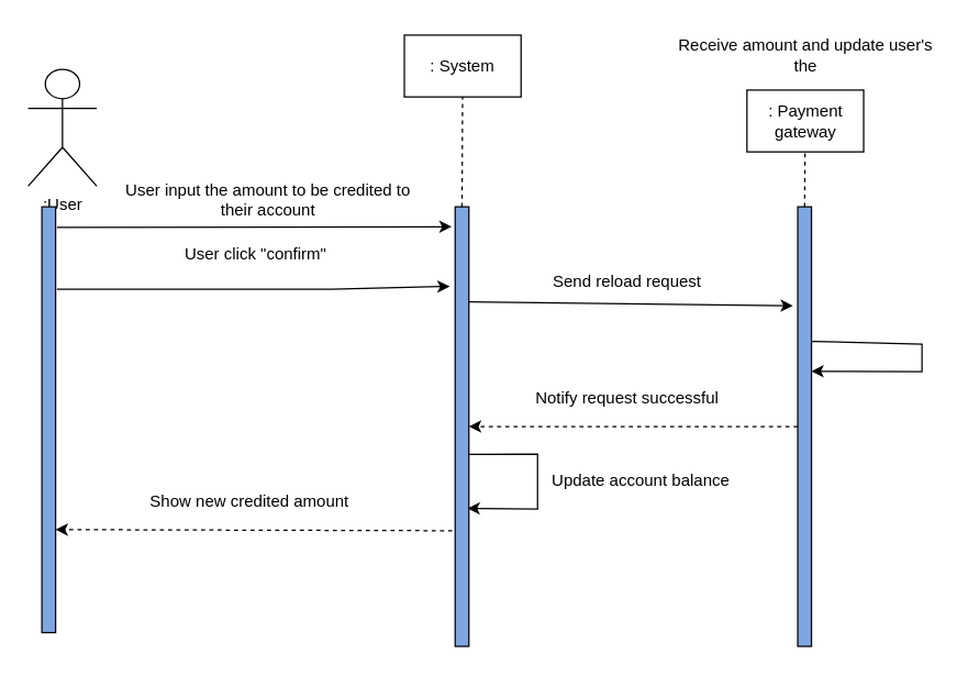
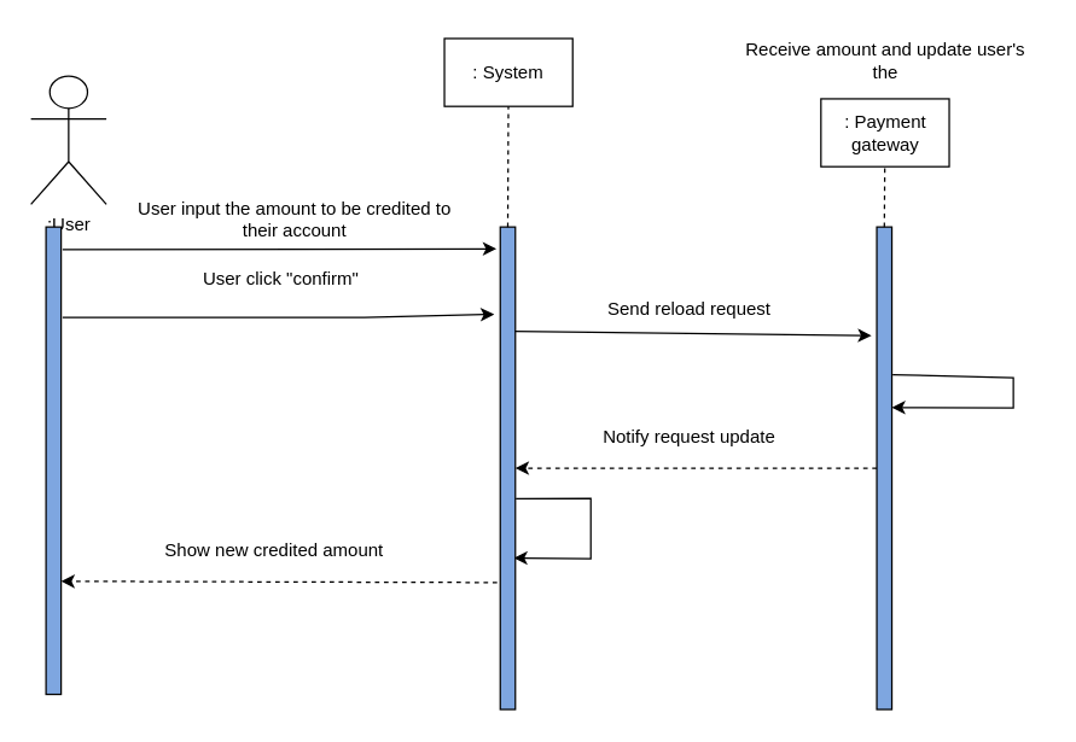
- <mxCell id="22" value="Notify request successful" style="text;html=1;align=center;verticalAlign=middle;resizable=0;points=[];autosize=1;strokeColor=none;fillColor=none;" vertex="1" parent="1"><mxGeometry x="376" y="275" width="160" height="30" as="geometry" /></mxCell>
+ <mxCell id="22" value="Notify request update" style="text;html=1;align=center;verticalAlign=middle;resizable=0;points=[];autosize=1;strokeColor=none;fillColor=none;" vertex="1" parent="1"><mxGeometry x="376" y="275" width="160" height="30" as="geometry" /></mxCell>
- <mxCell id="23" value="Update account balance" style="text;html=1;align=center;verticalAlign=middle;resizable=0;points=[];autosize=1;strokeColor=none;fillColor=none;" vertex="1" parent="1"><mxGeometry x="391" y="335" width="150" height="30" as="geometry" /></mxCell>
